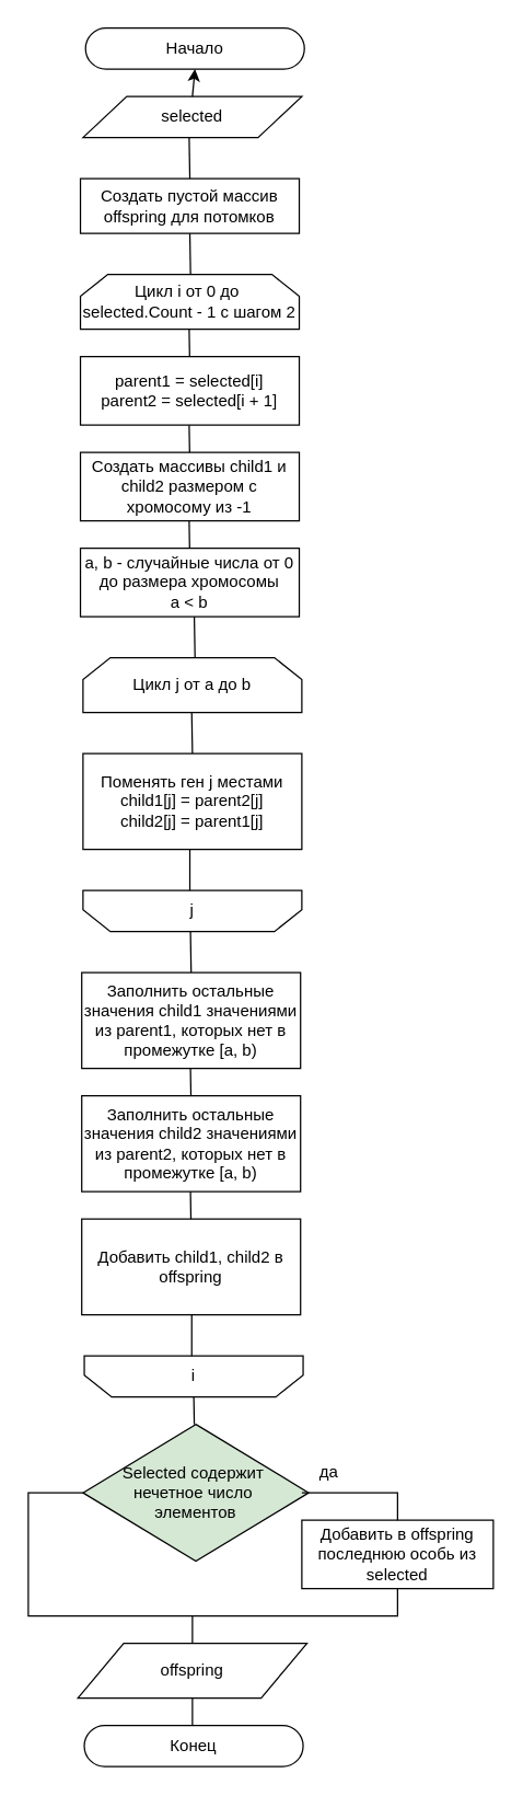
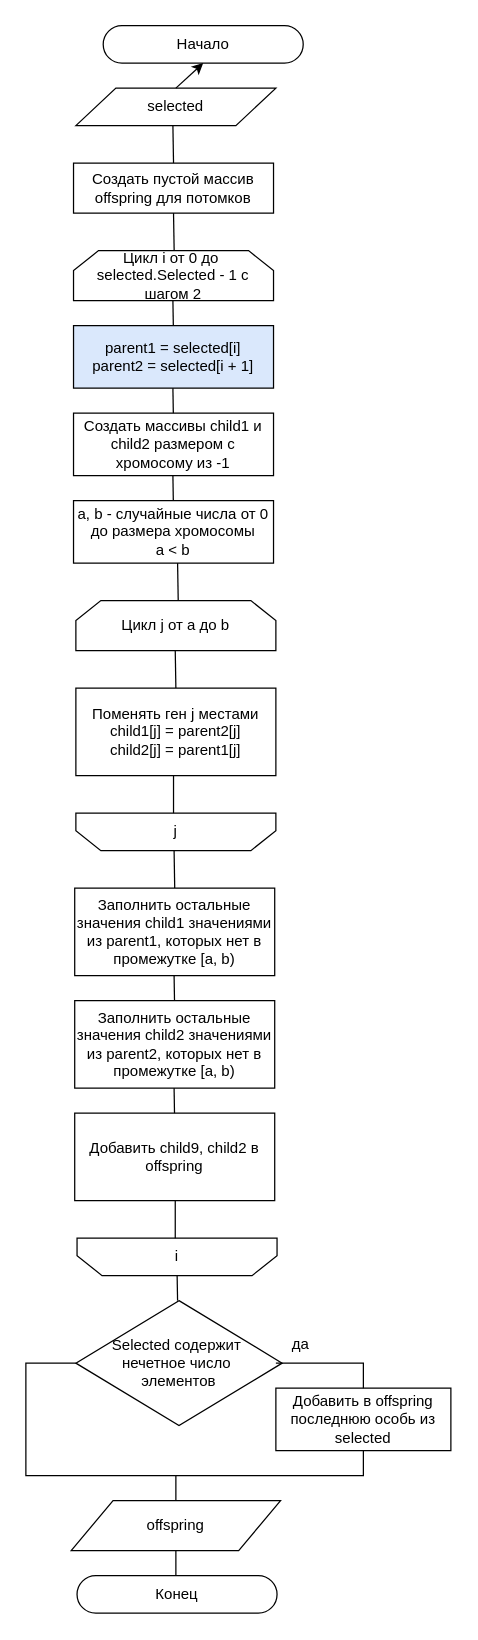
- <mxCell id="2" value="Начало" style="html=1;dashed=0;whiteSpace=wrap;shape=mxgraph.dfd.start" vertex="1" parent="1"><mxGeometry x="61.87" y="20" width="160" height="30" as="geometry" /></mxCell>
+ <mxCell id="2" value="Начало" style="html=1;dashed=0;whiteSpace=wrap;shape=mxgraph.dfd.start" vertex="1" parent="1"><mxGeometry x="81.87" y="20" width="160" height="30" as="geometry" /></mxCell>
- <mxCell id="7" value="Цикл i от 0 до&amp;nbsp;&lt;div&gt;selected.Count - 1 с шагом 2&lt;/div&gt;" style="shape=loopLimit;whiteSpace=wrap;html=1;" vertex="1" parent="1"><mxGeometry x="58.12" y="200" width="160" height="40" as="geometry" /></mxCell>
+ <mxCell id="7" value="Цикл i от 0 до&amp;nbsp;&lt;div&gt;selected.Selected - 1 с шагом 2&lt;/div&gt;" style="shape=loopLimit;whiteSpace=wrap;html=1;" vertex="1" parent="1"><mxGeometry x="58.12" y="200" width="160" height="40" as="geometry" /></mxCell>
- <mxCell id="18" value="parent1 = selected[i]&lt;div&gt;parent2 = selected[i + 1]&lt;/div&gt;" style="rounded=0;whiteSpace=wrap;html=1;" vertex="1" parent="1"><mxGeometry x="58.12" y="260" width="160" height="50" as="geometry" /></mxCell>
+ <mxCell id="18" value="parent1 = selected[i]&lt;div&gt;parent2 = selected[i + 1]&lt;/div&gt;" style="rounded=0;whiteSpace=wrap;html=1;fillColor=#dae8fc;" vertex="1" parent="1"><mxGeometry x="58.12" y="260" width="160" height="50" as="geometry" /></mxCell>
- <mxCell id="26" value="Добавить child1, child2 в offspring" style="rounded=0;whiteSpace=wrap;html=1;" vertex="1" parent="1"><mxGeometry x="59.07" y="890" width="160" height="70" as="geometry" /></mxCell>
+ <mxCell id="26" value="Добавить child9, child2 в offspring" style="rounded=0;whiteSpace=wrap;html=1;" vertex="1" parent="1"><mxGeometry x="59.07" y="890" width="160" height="70" as="geometry" /></mxCell>
- <mxCell id="31" value="Selected содержит&amp;nbsp;&lt;div&gt;нечетное число&amp;nbsp;&lt;/div&gt;&lt;div&gt;элементов&lt;/div&gt;" style="rhombus;whiteSpace=wrap;html=1;fillColor=#d5e8d4;" vertex="1" parent="1"><mxGeometry x="60" y="1040" width="165" height="100" as="geometry" /></mxCell>
+ <mxCell id="31" value="Selected содержит&amp;nbsp;&lt;div&gt;нечетное число&amp;nbsp;&lt;/div&gt;&lt;div&gt;элементов&lt;/div&gt;" style="rhombus;whiteSpace=wrap;html=1;" vertex="1" parent="1"><mxGeometry x="60" y="1040" width="165" height="100" as="geometry" /></mxCell>
